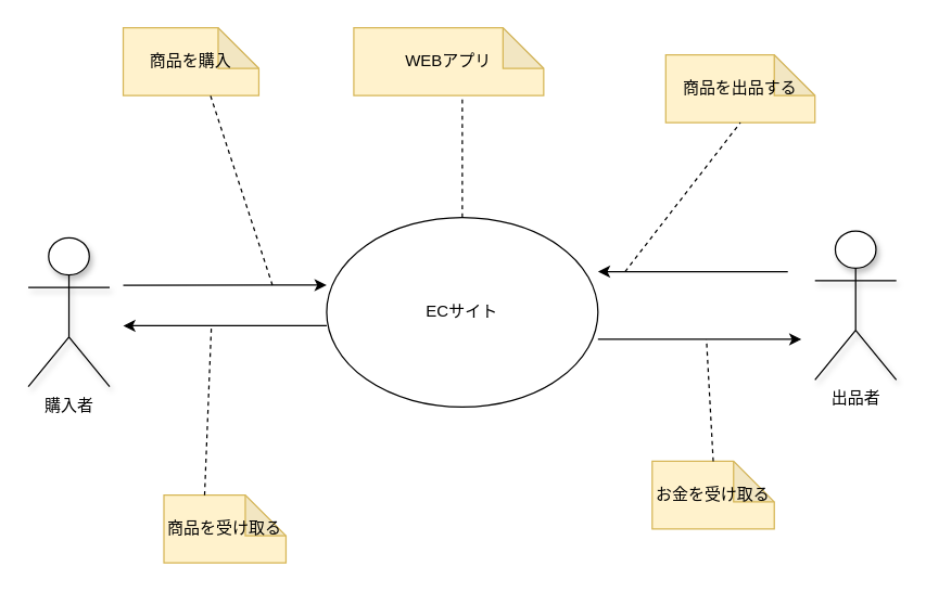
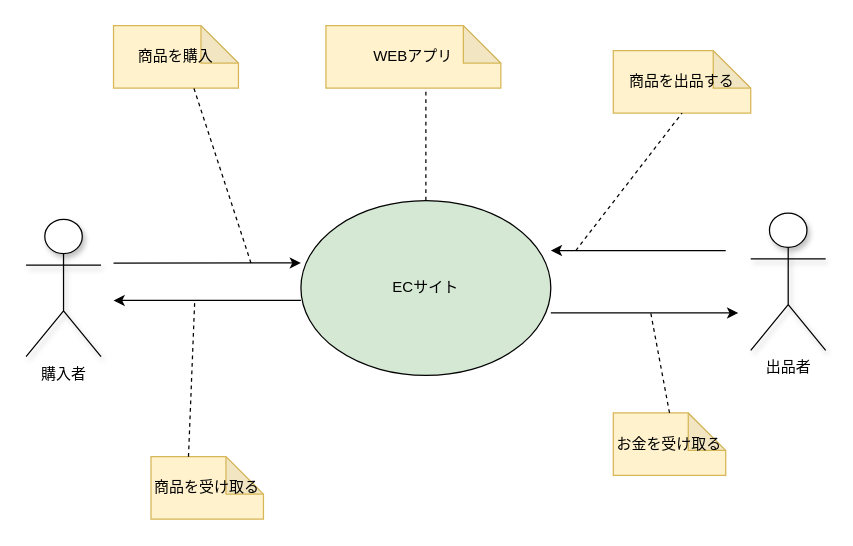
- <mxCell id="3" value="ECサイト" style="ellipse;whiteSpace=wrap;html=1;" vertex="1" parent="1"><mxGeometry x="240" y="160" width="200" height="140" as="geometry" /></mxCell>
+ <mxCell id="3" value="ECサイト" style="ellipse;whiteSpace=wrap;html=1;fillColor=#d5e8d4;" vertex="1" parent="1"><mxGeometry x="240" y="160" width="200" height="140" as="geometry" /></mxCell>
- <mxCell id="16" value="お金を受け取る" style="shape=note;whiteSpace=wrap;html=1;backgroundOutline=1;darkOpacity=0.05;fillColor=#fff2cc;strokeColor=#d6b656;" vertex="1" parent="1"><mxGeometry x="480" y="340" width="90" height="50" as="geometry" /></mxCell>
+ <mxCell id="16" value="お金を受け取る" style="shape=note;whiteSpace=wrap;html=1;backgroundOutline=1;darkOpacity=0.05;fillColor=#fff2cc;strokeColor=#d6b656;" vertex="1" parent="1"><mxGeometry x="490" y="330" width="90" height="50" as="geometry" /></mxCell>
